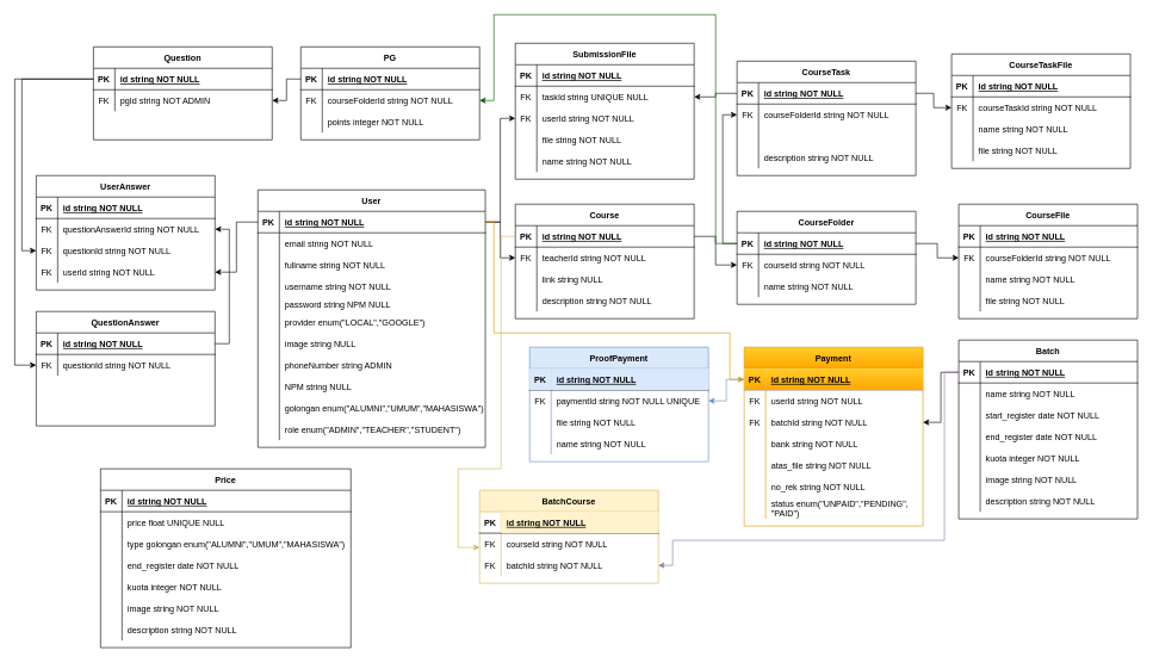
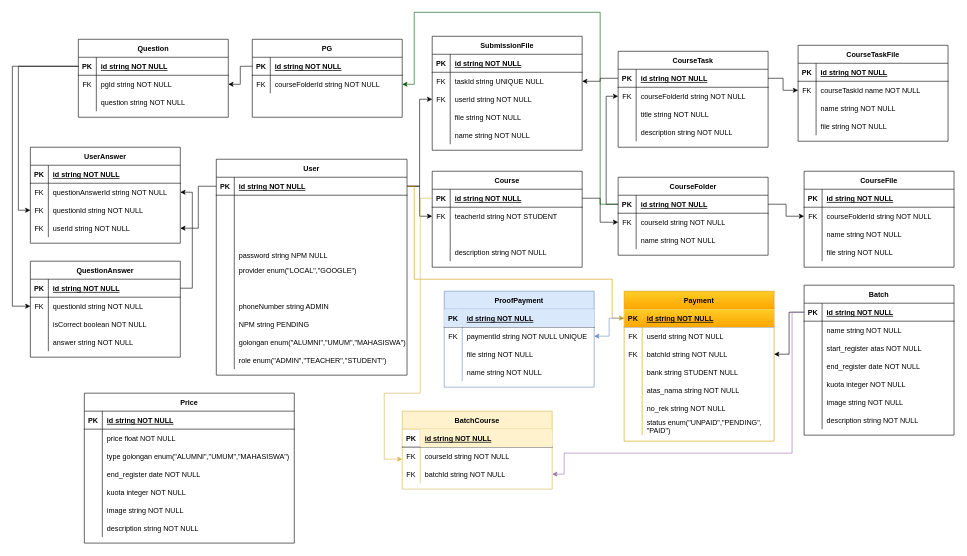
- <mxCell id="233" value="pgId string NOT ADMIN" style="shape=partialRectangle;overflow=hidden;connectable=0;fillColor=none;top=0;left=0;bottom=0;right=0;align=left;spacingLeft=6;" vertex="1" parent="231"><mxGeometry x="30" width="220" height="30" as="geometry"><mxRectangle width="220" height="30" as="alternateBounds" /></mxGeometry></mxCell>
+ <mxCell id="233" value="pgId string NOT NULL" style="shape=partialRectangle;overflow=hidden;connectable=0;fillColor=none;top=0;left=0;bottom=0;right=0;align=left;spacingLeft=6;" vertex="1" parent="231"><mxGeometry x="30" width="220" height="30" as="geometry"><mxRectangle width="220" height="30" as="alternateBounds" /></mxGeometry></mxCell>
- <mxCell id="150" value="courseTaskId string NOT NULL" style="shape=partialRectangle;overflow=hidden;connectable=0;fillColor=none;top=0;left=0;bottom=0;right=0;align=left;spacingLeft=6;" vertex="1" parent="148"><mxGeometry x="30" width="220" height="30" as="geometry"><mxRectangle width="220" height="30" as="alternateBounds" /></mxGeometry></mxCell>
+ <mxCell id="150" value="courseTaskId name NOT NULL" style="shape=partialRectangle;overflow=hidden;connectable=0;fillColor=none;top=0;left=0;bottom=0;right=0;align=left;spacingLeft=6;" vertex="1" parent="148"><mxGeometry x="30" width="220" height="30" as="geometry"><mxRectangle width="220" height="30" as="alternateBounds" /></mxGeometry></mxCell>
+ <mxCell id="236" value="question string NOT NULL" style="shape=partialRectangle;overflow=hidden;connectable=0;fillColor=none;top=0;left=0;bottom=0;right=0;align=left;spacingLeft=6;" vertex="1" parent="234"><mxGeometry x="30" width="220" height="30" as="geometry"><mxRectangle width="220" height="30" as="alternateBounds" /></mxGeometry></mxCell>
- <mxCell id="225" value="points integer NOT NULL" style="shape=partialRectangle;overflow=hidden;connectable=0;fillColor=none;top=0;left=0;bottom=0;right=0;align=left;spacingLeft=6;" vertex="1" parent="223"><mxGeometry x="30" width="220" height="30" as="geometry"><mxRectangle width="220" height="30" as="alternateBounds" /></mxGeometry></mxCell>
+ <mxCell id="138" value="title string NOT NULL" style="shape=partialRectangle;overflow=hidden;connectable=0;fillColor=none;top=0;left=0;bottom=0;right=0;align=left;spacingLeft=6;" vertex="1" parent="136"><mxGeometry x="30" width="220" height="30" as="geometry"><mxRectangle width="220" height="30" as="alternateBounds" /></mxGeometry></mxCell>
- <mxCell id="30" value="email string NOT NULL" style="shape=partialRectangle;overflow=hidden;connectable=0;fillColor=none;top=0;left=0;bottom=0;right=0;align=left;spacingLeft=6;" parent="28" vertex="1"><mxGeometry x="30" width="288" height="30" as="geometry"><mxRectangle width="288" height="30" as="alternateBounds" /></mxGeometry></mxCell>
- <mxCell id="96" value="teacherId string NOT NULL" style="shape=partialRectangle;overflow=hidden;connectable=0;fillColor=none;top=0;left=0;bottom=0;right=0;align=left;spacingLeft=6;" vertex="1" parent="94"><mxGeometry x="30" width="220" height="30" as="geometry"><mxRectangle width="220" height="30" as="alternateBounds" /></mxGeometry></mxCell>
+ <mxCell id="96" value="teacherId string NOT STUDENT" style="shape=partialRectangle;overflow=hidden;connectable=0;fillColor=none;top=0;left=0;bottom=0;right=0;align=left;spacingLeft=6;" vertex="1" parent="94"><mxGeometry x="30" width="220" height="30" as="geometry"><mxRectangle width="220" height="30" as="alternateBounds" /></mxGeometry></mxCell>
- <mxCell id="33" value="fullname string NOT NULL" style="shape=partialRectangle;overflow=hidden;connectable=0;fillColor=none;top=0;left=0;bottom=0;right=0;align=left;spacingLeft=6;" vertex="1" parent="31"><mxGeometry x="30" width="288" height="30" as="geometry"><mxRectangle width="288" height="30" as="alternateBounds" /></mxGeometry></mxCell>
- <mxCell id="99" value="link string NULL" style="shape=partialRectangle;overflow=hidden;connectable=0;fillColor=none;top=0;left=0;bottom=0;right=0;align=left;spacingLeft=6;" vertex="1" parent="97"><mxGeometry x="30" width="220" height="30" as="geometry"><mxRectangle width="220" height="30" as="alternateBounds" /></mxGeometry></mxCell>
- <mxCell id="36" value="username string NOT NULL" style="shape=partialRectangle;overflow=hidden;connectable=0;fillColor=none;top=0;left=0;bottom=0;right=0;align=left;spacingLeft=6;" vertex="1" parent="34"><mxGeometry x="30" width="288" height="30" as="geometry"><mxRectangle width="288" height="30" as="alternateBounds" /></mxGeometry></mxCell>
- <mxCell id="45" value="image string NULL" style="shape=partialRectangle;overflow=hidden;connectable=0;fillColor=none;top=0;left=0;bottom=0;right=0;align=left;spacingLeft=6;" vertex="1" parent="43"><mxGeometry x="30" width="288" height="30" as="geometry"><mxRectangle width="288" height="30" as="alternateBounds" /></mxGeometry></mxCell>
+ <mxCell id="262" value="isCorrect boolean NOT NULL" style="shape=partialRectangle;overflow=hidden;connectable=0;fillColor=none;top=0;left=0;bottom=0;right=0;align=left;spacingLeft=6;" vertex="1" parent="260"><mxGeometry x="30" width="220" height="30" as="geometry"><mxRectangle width="220" height="30" as="alternateBounds" /></mxGeometry></mxCell>
- <mxCell id="51" value="NPM string NULL" style="shape=partialRectangle;overflow=hidden;connectable=0;fillColor=none;top=0;left=0;bottom=0;right=0;align=left;spacingLeft=6;" vertex="1" parent="49"><mxGeometry x="30" width="288" height="30" as="geometry"><mxRectangle width="288" height="30" as="alternateBounds" /></mxGeometry></mxCell>
+ <mxCell id="51" value="NPM string PENDING" style="shape=partialRectangle;overflow=hidden;connectable=0;fillColor=none;top=0;left=0;bottom=0;right=0;align=left;spacingLeft=6;" vertex="1" parent="49"><mxGeometry x="30" width="288" height="30" as="geometry"><mxRectangle width="288" height="30" as="alternateBounds" /></mxGeometry></mxCell>
+ <mxCell id="265" value="answer string NOT NULL" style="shape=partialRectangle;overflow=hidden;connectable=0;fillColor=none;top=0;left=0;bottom=0;right=0;align=left;spacingLeft=6;" vertex="1" parent="263"><mxGeometry x="30" width="220" height="30" as="geometry"><mxRectangle width="220" height="30" as="alternateBounds" /></mxGeometry></mxCell>
- <mxCell id="11" value="start_register date NOT NULL" style="shape=partialRectangle;overflow=hidden;connectable=0;fillColor=none;top=0;left=0;bottom=0;right=0;align=left;spacingLeft=6;" parent="9" vertex="1"><mxGeometry x="30" width="220" height="30" as="geometry"><mxRectangle width="220" height="30" as="alternateBounds" /></mxGeometry></mxCell>
+ <mxCell id="11" value="start_register atas NOT NULL" style="shape=partialRectangle;overflow=hidden;connectable=0;fillColor=none;top=0;left=0;bottom=0;right=0;align=left;spacingLeft=6;" parent="9" vertex="1"><mxGeometry x="30" width="220" height="30" as="geometry"><mxRectangle width="220" height="30" as="alternateBounds" /></mxGeometry></mxCell>
- <mxCell id="201" value="bank string NOT NULL" style="shape=partialRectangle;overflow=hidden;connectable=0;fillColor=none;top=0;left=0;bottom=0;right=0;align=left;spacingLeft=6;" vertex="1" parent="199"><mxGeometry x="30" width="220" height="30" as="geometry"><mxRectangle width="220" height="30" as="alternateBounds" /></mxGeometry></mxCell>
+ <mxCell id="201" value="bank string STUDENT NULL" style="shape=partialRectangle;overflow=hidden;connectable=0;fillColor=none;top=0;left=0;bottom=0;right=0;align=left;spacingLeft=6;" vertex="1" parent="199"><mxGeometry x="30" width="220" height="30" as="geometry"><mxRectangle width="220" height="30" as="alternateBounds" /></mxGeometry></mxCell>
- <mxCell id="204" value="atas_file string NOT NULL" style="shape=partialRectangle;overflow=hidden;connectable=0;fillColor=none;top=0;left=0;bottom=0;right=0;align=left;spacingLeft=6;" vertex="1" parent="202"><mxGeometry x="30" width="220" height="30" as="geometry"><mxRectangle width="220" height="30" as="alternateBounds" /></mxGeometry></mxCell>
+ <mxCell id="204" value="atas_nama string NOT NULL" style="shape=partialRectangle;overflow=hidden;connectable=0;fillColor=none;top=0;left=0;bottom=0;right=0;align=left;spacingLeft=6;" vertex="1" parent="202"><mxGeometry x="30" width="220" height="30" as="geometry"><mxRectangle width="220" height="30" as="alternateBounds" /></mxGeometry></mxCell>
- <mxCell id="64" value="price float UNIQUE NULL" style="shape=partialRectangle;overflow=hidden;connectable=0;fillColor=none;top=0;left=0;bottom=0;right=0;align=left;spacingLeft=6;" vertex="1" parent="62"><mxGeometry x="30" width="320" height="30" as="geometry"><mxRectangle width="320" height="30" as="alternateBounds" /></mxGeometry></mxCell>
+ <mxCell id="64" value="price float NOT NULL" style="shape=partialRectangle;overflow=hidden;connectable=0;fillColor=none;top=0;left=0;bottom=0;right=0;align=left;spacingLeft=6;" vertex="1" parent="62"><mxGeometry x="30" width="320" height="30" as="geometry"><mxRectangle width="320" height="30" as="alternateBounds" /></mxGeometry></mxCell>
